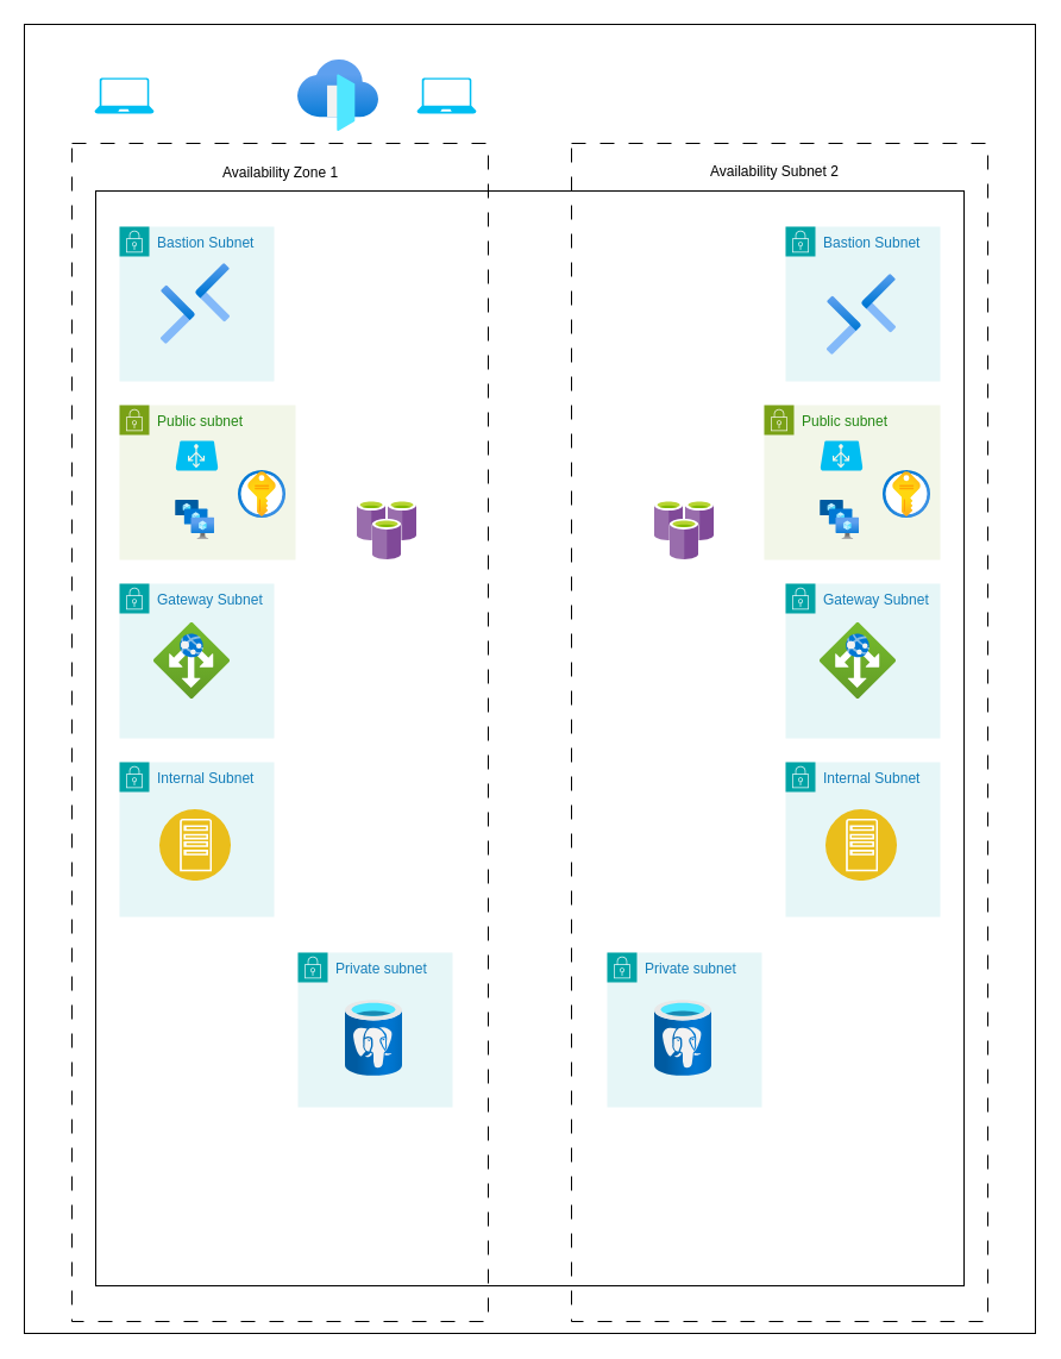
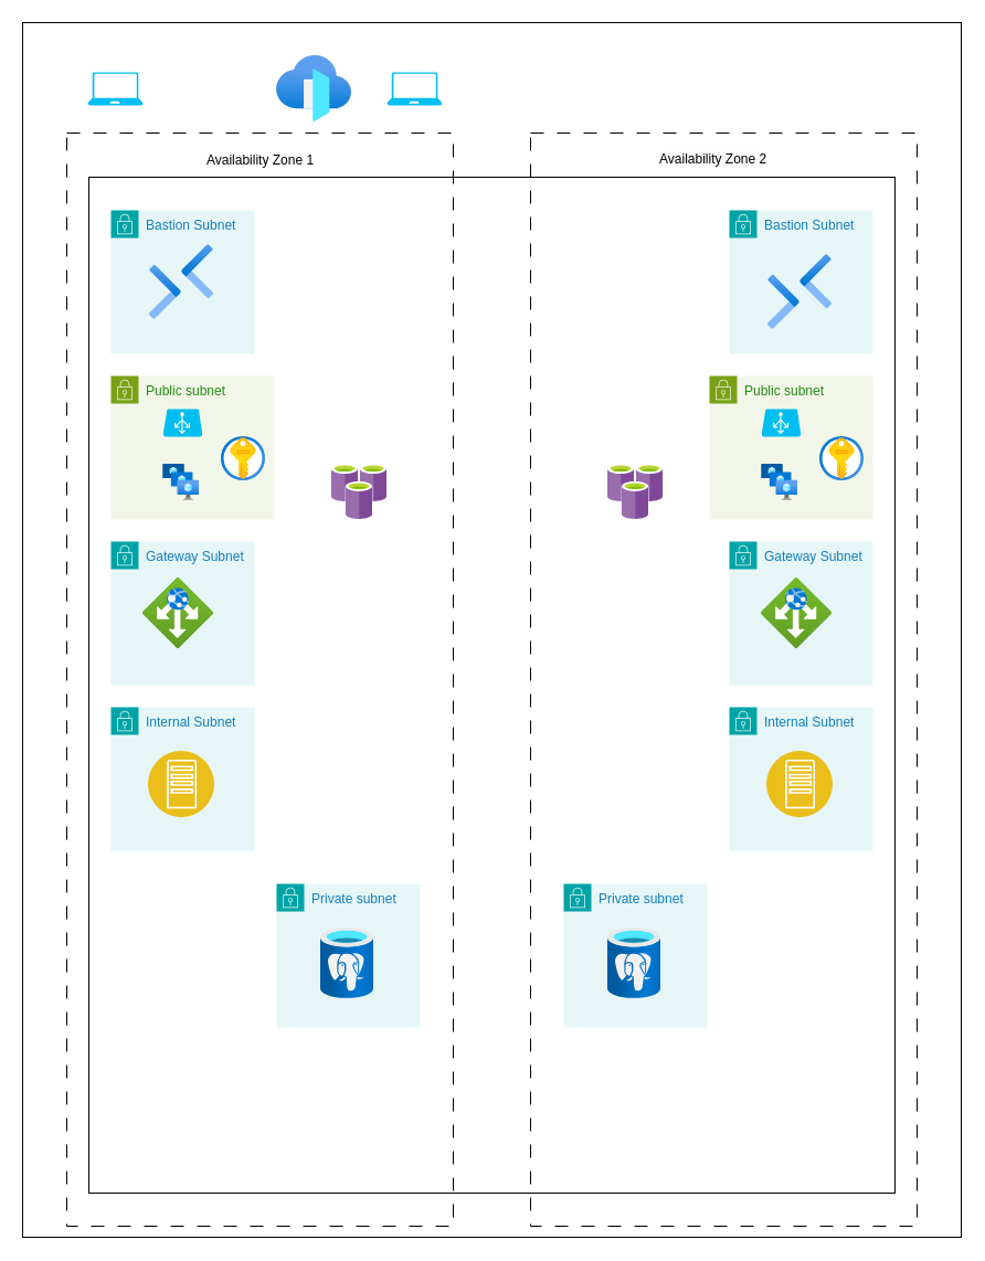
- <mxCell id="10" value="&lt;span style=&quot;color: rgb(0, 0, 0); font-family: Helvetica; font-size: 12px; font-style: normal; font-variant-ligatures: normal; font-variant-caps: normal; font-weight: 400; letter-spacing: normal; orphans: 2; text-align: center; text-indent: 0px; text-transform: none; widows: 2; word-spacing: 0px; -webkit-text-stroke-width: 0px; background-color: rgb(251, 251, 251); text-decoration-thickness: initial; text-decoration-style: initial; text-decoration-color: initial; float: none; display: inline !important;&quot;&gt;Availability Subnet 2&lt;/span&gt;" style="text;whiteSpace=wrap;html=1;" vertex="1" parent="6"><mxGeometry x="595" y="130" width="120" height="40" as="geometry" /></mxCell>
+ <mxCell id="10" value="&lt;span style=&quot;color: rgb(0, 0, 0); font-family: Helvetica; font-size: 12px; font-style: normal; font-variant-ligatures: normal; font-variant-caps: normal; font-weight: 400; letter-spacing: normal; orphans: 2; text-align: center; text-indent: 0px; text-transform: none; widows: 2; word-spacing: 0px; -webkit-text-stroke-width: 0px; background-color: rgb(251, 251, 251); text-decoration-thickness: initial; text-decoration-style: initial; text-decoration-color: initial; float: none; display: inline !important;&quot;&gt;Availability Zone 2&lt;/span&gt;" style="text;whiteSpace=wrap;html=1;" vertex="1" parent="6"><mxGeometry x="595" y="130" width="120" height="40" as="geometry" /></mxCell>
